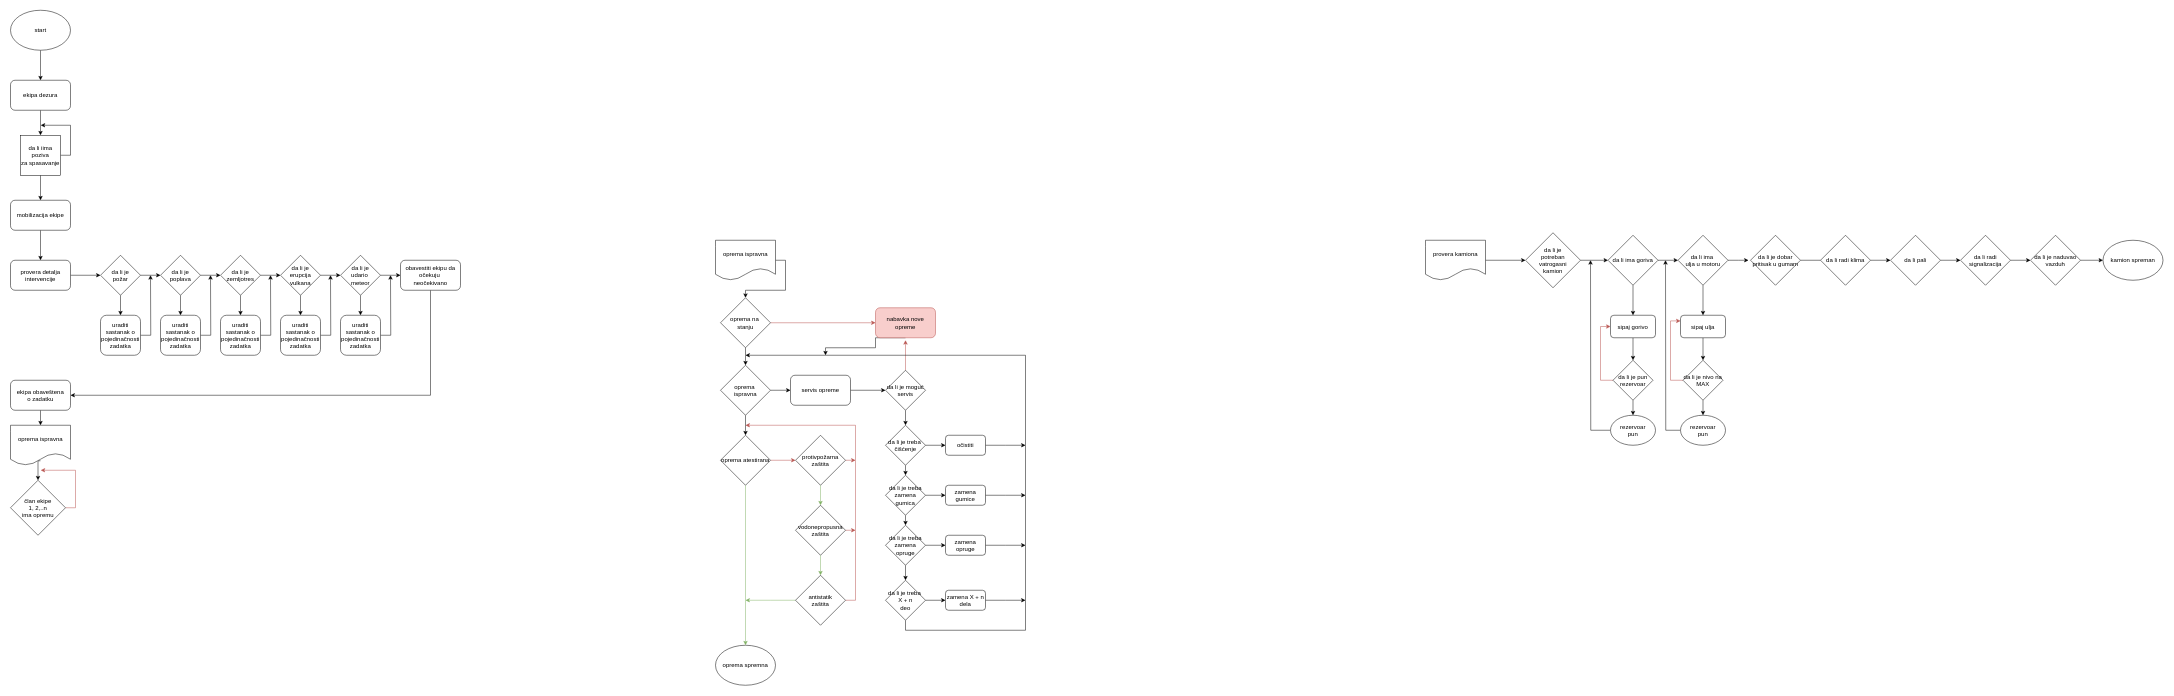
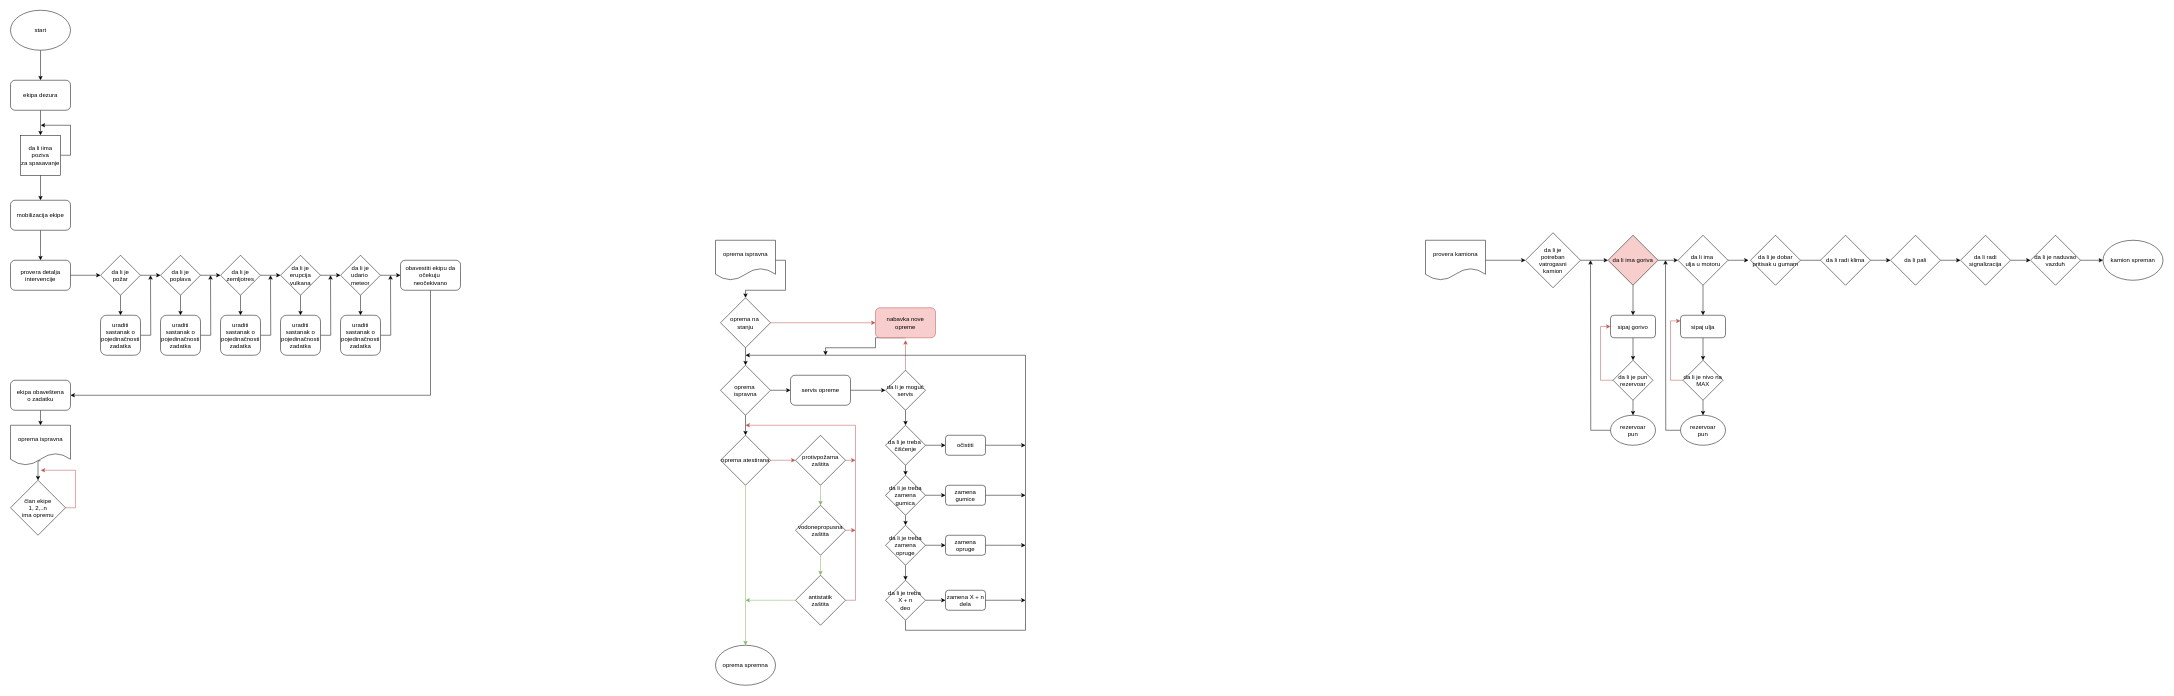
- <mxCell id="100" value="da li ima goriva" style="rhombus;whiteSpace=wrap;html=1;" parent="1" vertex="1"><mxGeometry x="3215" y="470" width="100" height="100" as="geometry" /></mxCell>
+ <mxCell id="100" value="da li ima goriva" style="rhombus;whiteSpace=wrap;html=1;fillColor=#f8cecc;" parent="1" vertex="1"><mxGeometry x="3215" y="470" width="100" height="100" as="geometry" /></mxCell>
